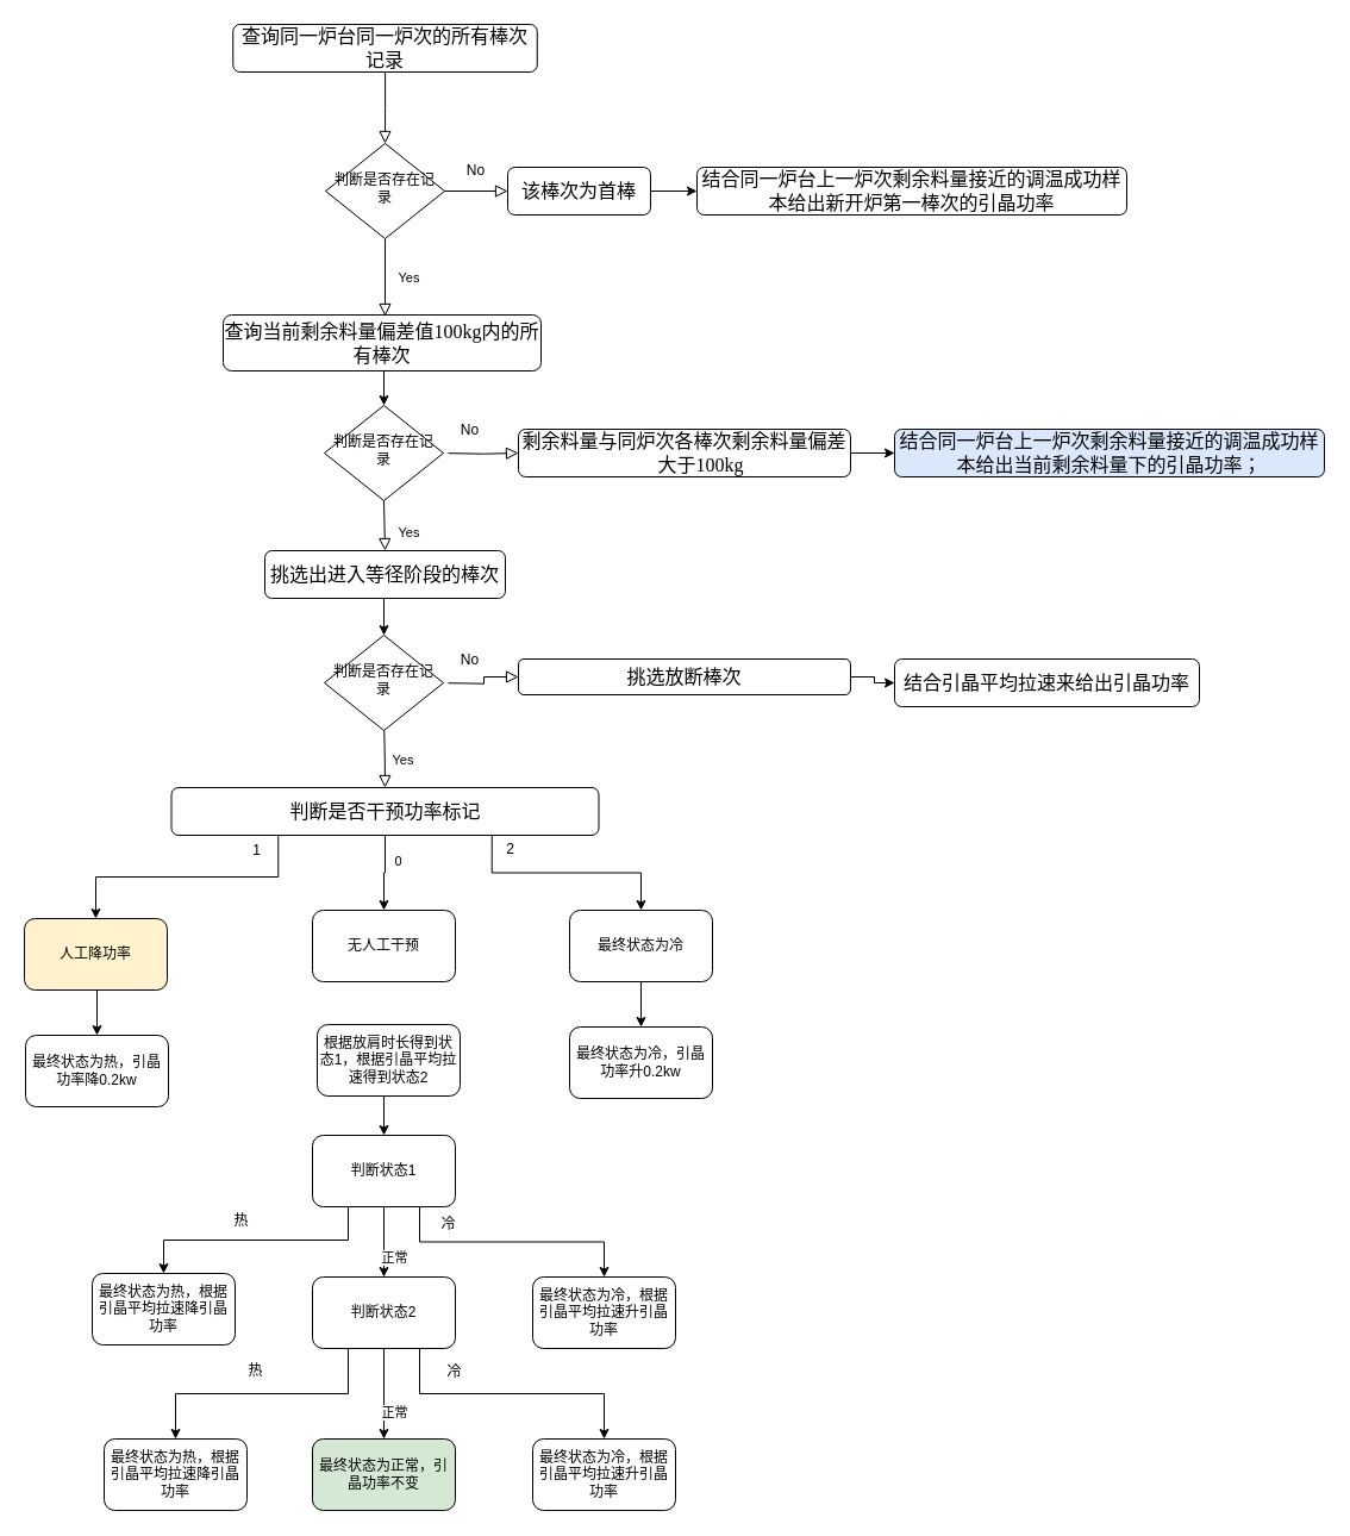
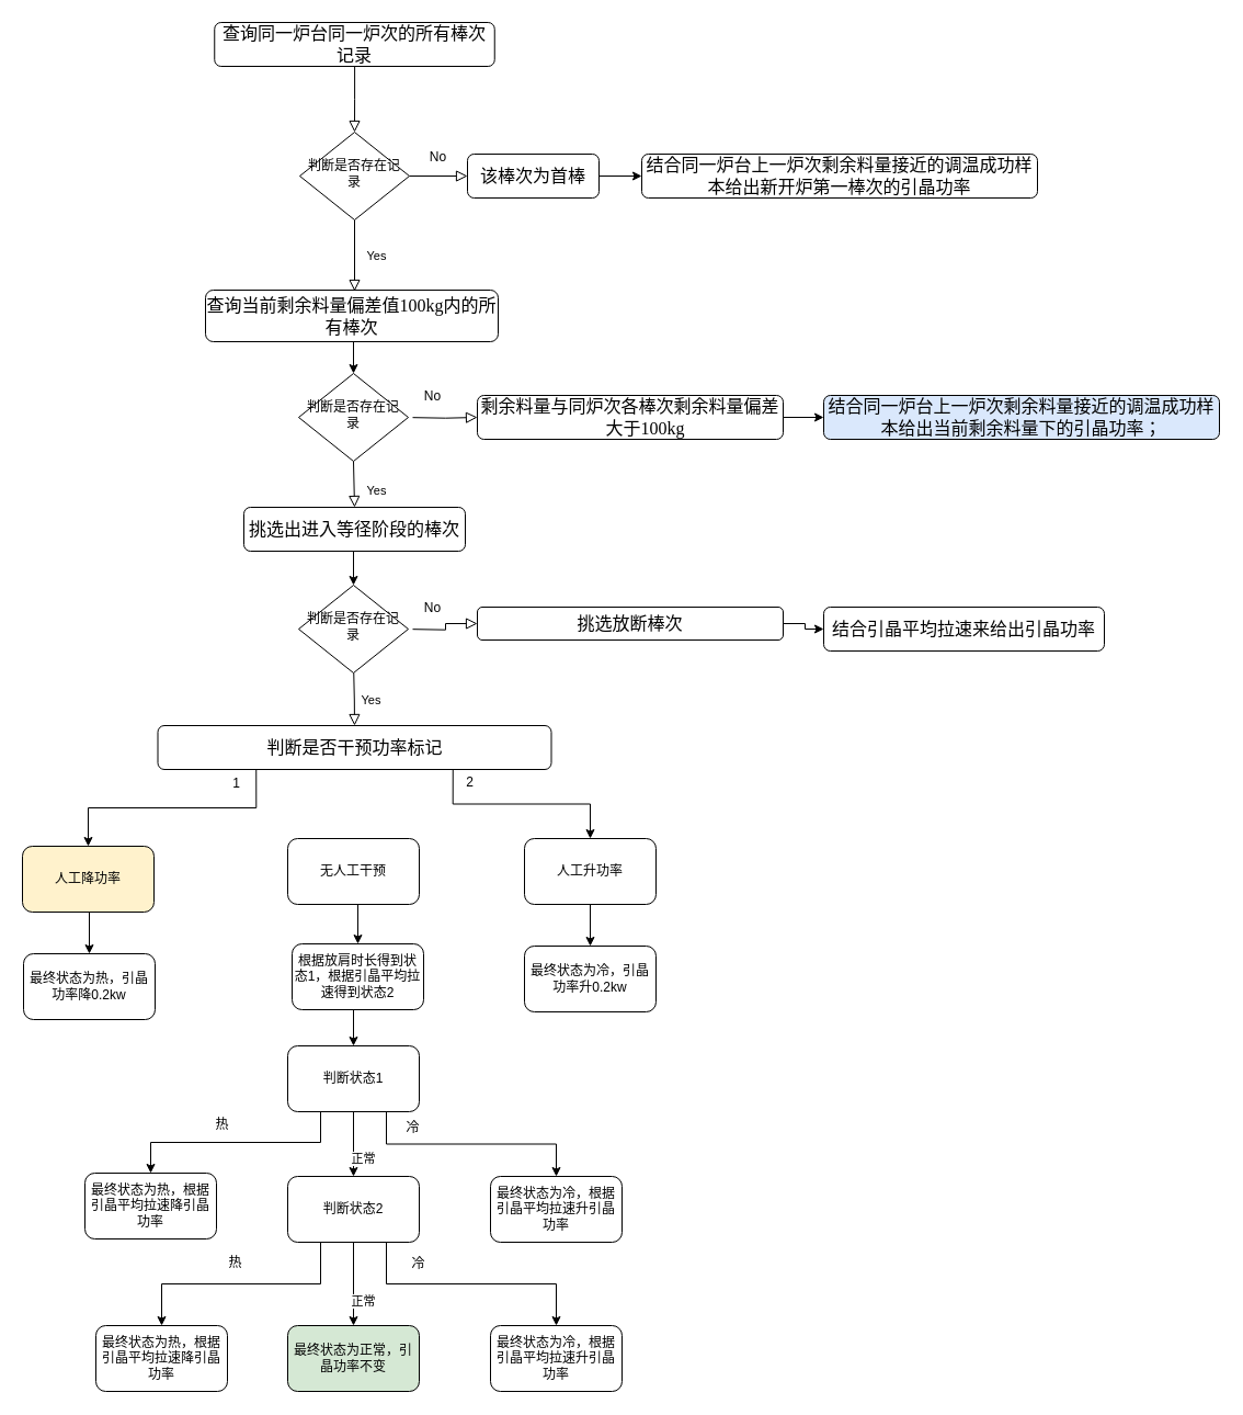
- <mxCell id="29" style="edgeStyle=orthogonalEdgeStyle;rounded=0;orthogonalLoop=1;jettySize=auto;html=1;exitX=0.5;exitY=1;exitDx=0;exitDy=0;entryX=0.5;entryY=0;entryDx=0;entryDy=0;" edge="1" parent="1" source="32" target="35"><mxGeometry relative="1" as="geometry" /></mxCell>
- <mxCell id="30" value="0" style="edgeLabel;html=1;align=center;verticalAlign=middle;resizable=0;points=[];" vertex="1" connectable="0" parent="29"><mxGeometry x="-0.347" y="10" relative="1" as="geometry"><mxPoint as="offset" /></mxGeometry></mxCell>
- <mxCell id="37" value="最终状态为冷" style="rounded=1;whiteSpace=wrap;html=1;" vertex="1" parent="1"><mxGeometry x="478" y="764" width="120" height="60" as="geometry" /></mxCell>
+ <mxCell id="37" value="人工升功率" style="rounded=1;whiteSpace=wrap;html=1;" vertex="1" parent="1"><mxGeometry x="478" y="764" width="120" height="60" as="geometry" /></mxCell>
+ <mxCell id="34" style="edgeStyle=orthogonalEdgeStyle;rounded=0;orthogonalLoop=1;jettySize=auto;html=1;exitX=0.5;exitY=1;exitDx=0;exitDy=0;entryX=0.5;entryY=0;entryDx=0;entryDy=0;" edge="1" parent="1" source="35" target="42"><mxGeometry relative="1" as="geometry" /></mxCell>
